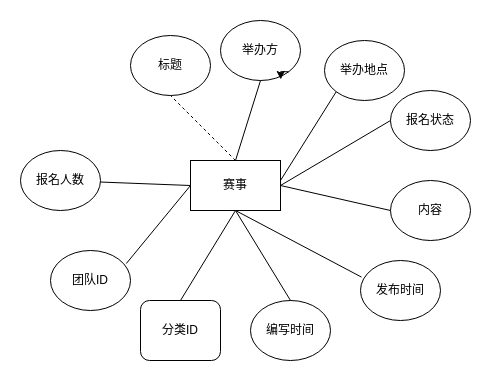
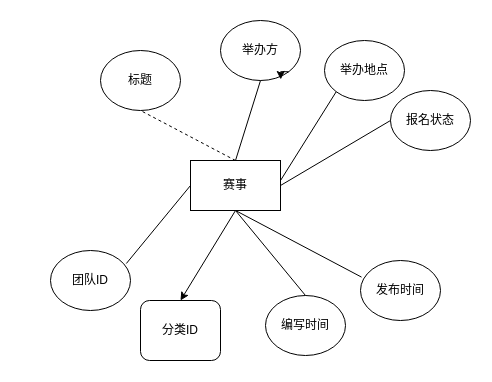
- <mxCell id="3" value="标题" style="ellipse;whiteSpace=wrap;html=1;" vertex="1" parent="1"><mxGeometry x="130" y="35" width="80" height="60" as="geometry" /></mxCell>
+ <mxCell id="3" value="标题" style="ellipse;whiteSpace=wrap;html=1;" vertex="1" parent="1"><mxGeometry x="100" y="50" width="80" height="60" as="geometry" /></mxCell>
- <mxCell id="10" value="报名人数" style="ellipse;whiteSpace=wrap;html=1;" vertex="1" parent="1"><mxGeometry x="20" y="150" width="80" height="60" as="geometry" /></mxCell>
- <mxCell id="14" value="" style="endArrow=none;html=1;exitX=0;exitY=0.5;exitDx=0;exitDy=0;" edge="1" parent="1" source="2" target="10"><mxGeometry width="50" height="50" relative="1" as="geometry"><mxPoint x="210" y="260" as="sourcePoint" /><mxPoint x="260" y="210" as="targetPoint" /></mxGeometry></mxCell>
- <mxCell id="19" value="" style="endArrow=none;html=1;entryX=0;entryY=0.5;entryDx=0;entryDy=0;exitX=1;exitY=0.5;exitDx=0;exitDy=0;" edge="1" parent="1" source="2" target="7"><mxGeometry width="50" height="50" relative="1" as="geometry"><mxPoint x="245" y="220" as="sourcePoint" /><mxPoint x="371.04" y="286.62" as="targetPoint" /></mxGeometry></mxCell>
- <mxCell id="7" value="内容" style="ellipse;whiteSpace=wrap;html=1;" vertex="1" parent="1"><mxGeometry x="390" y="180" width="80" height="60" as="geometry" /></mxCell>
- <mxCell id="16" value="" style="endArrow=none;html=1;entryX=0.5;entryY=0;entryDx=0;entryDy=0;exitX=0.5;exitY=1;exitDx=0;exitDy=0;" edge="1" parent="1" source="2" target="12"><mxGeometry width="50" height="50" relative="1" as="geometry"><mxPoint x="200" y="195" as="sourcePoint" /><mxPoint x="135.84" y="273.02" as="targetPoint" /></mxGeometry></mxCell>
+ <mxCell id="16" value="" style="endArrow=classic;html=1;entryX=0.5;entryY=0;entryDx=0;entryDy=0;exitX=0.5;exitY=1;exitDx=0;exitDy=0;" edge="1" parent="1" source="2" target="12"><mxGeometry width="50" height="50" relative="1" as="geometry"><mxPoint x="200" y="195" as="sourcePoint" /><mxPoint x="135.84" y="273.02" as="targetPoint" /></mxGeometry></mxCell>
- <mxCell id="9" value="编写时间" style="ellipse;whiteSpace=wrap;html=1;" vertex="1" parent="1"><mxGeometry x="250" y="300" width="80" height="60" as="geometry" /></mxCell>
+ <mxCell id="9" value="编写时间" style="ellipse;whiteSpace=wrap;html=1;" vertex="1" parent="1"><mxGeometry x="265" y="295" width="80" height="60" as="geometry" /></mxCell>
